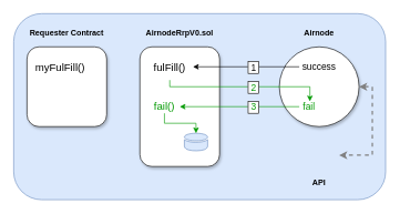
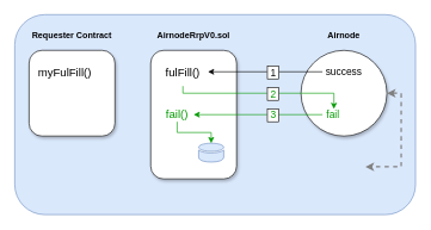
- <mxCell id="25" value="API" style="text;html=1;strokeColor=none;fillColor=none;align=center;verticalAlign=middle;whiteSpace=wrap;rounded=0;fontStyle=1" parent="1" vertex="1"><mxGeometry x="390" y="265" width="180" height="20" as="geometry" /></mxCell>
